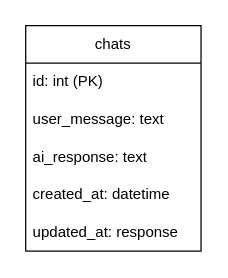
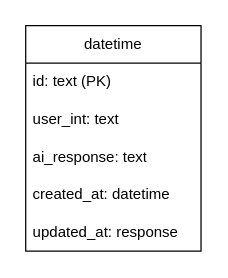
- <mxCell id="2" value="chats" style="swimlane;fontStyle=0;childLayout=stackLayout;horizontal=1;startSize=30;horizontalStack=0;resizeParent=1;resizeParentMax=0;resizeLast=0;collapsible=1;marginBottom=0;whiteSpace=wrap;html=1;movable=0;resizable=0;rotatable=0;deletable=0;editable=0;locked=1;connectable=0;" vertex="1" parent="1"><mxGeometry x="20" y="20" width="140" height="180" as="geometry"><mxRectangle x="330" y="260" width="70" height="30" as="alternateBounds" /></mxGeometry></mxCell>
+ <mxCell id="2" value="datetime" style="swimlane;fontStyle=0;childLayout=stackLayout;horizontal=1;startSize=30;horizontalStack=0;resizeParent=1;resizeParentMax=0;resizeLast=0;collapsible=1;marginBottom=0;whiteSpace=wrap;html=1;movable=0;resizable=0;rotatable=0;deletable=0;editable=0;locked=1;connectable=0;" vertex="1" parent="1"><mxGeometry x="20" y="20" width="140" height="180" as="geometry"><mxRectangle x="330" y="260" width="70" height="30" as="alternateBounds" /></mxGeometry></mxCell>
- <mxCell id="3" value="id: int (PK)" style="text;strokeColor=none;fillColor=none;align=left;verticalAlign=middle;spacingLeft=4;spacingRight=4;overflow=hidden;points=[[0,0.5],[1,0.5]];portConstraint=eastwest;rotatable=0;whiteSpace=wrap;html=1;" vertex="1" parent="2"><mxGeometry y="30" width="140" height="30" as="geometry" /></mxCell>
+ <mxCell id="3" value="id: text (PK)" style="text;strokeColor=none;fillColor=none;align=left;verticalAlign=middle;spacingLeft=4;spacingRight=4;overflow=hidden;points=[[0,0.5],[1,0.5]];portConstraint=eastwest;rotatable=0;whiteSpace=wrap;html=1;" vertex="1" parent="2"><mxGeometry y="30" width="140" height="30" as="geometry" /></mxCell>
- <mxCell id="4" value="user_message: text" style="text;strokeColor=none;fillColor=none;align=left;verticalAlign=middle;spacingLeft=4;spacingRight=4;overflow=hidden;points=[[0,0.5],[1,0.5]];portConstraint=eastwest;rotatable=0;whiteSpace=wrap;html=1;" vertex="1" parent="2"><mxGeometry y="60" width="140" height="30" as="geometry" /></mxCell>
+ <mxCell id="4" value="user_int: text" style="text;strokeColor=none;fillColor=none;align=left;verticalAlign=middle;spacingLeft=4;spacingRight=4;overflow=hidden;points=[[0,0.5],[1,0.5]];portConstraint=eastwest;rotatable=0;whiteSpace=wrap;html=1;" vertex="1" parent="2"><mxGeometry y="60" width="140" height="30" as="geometry" /></mxCell>
